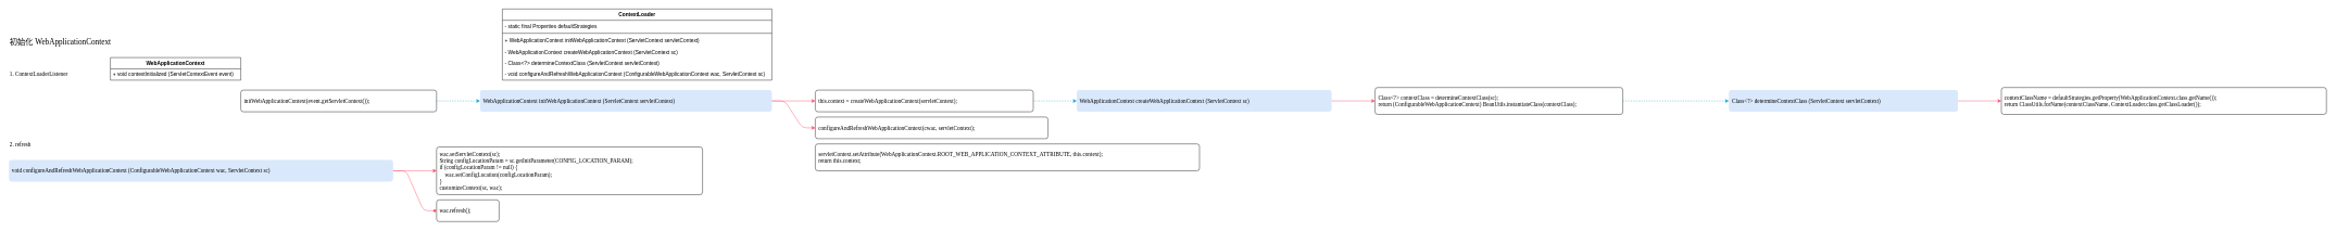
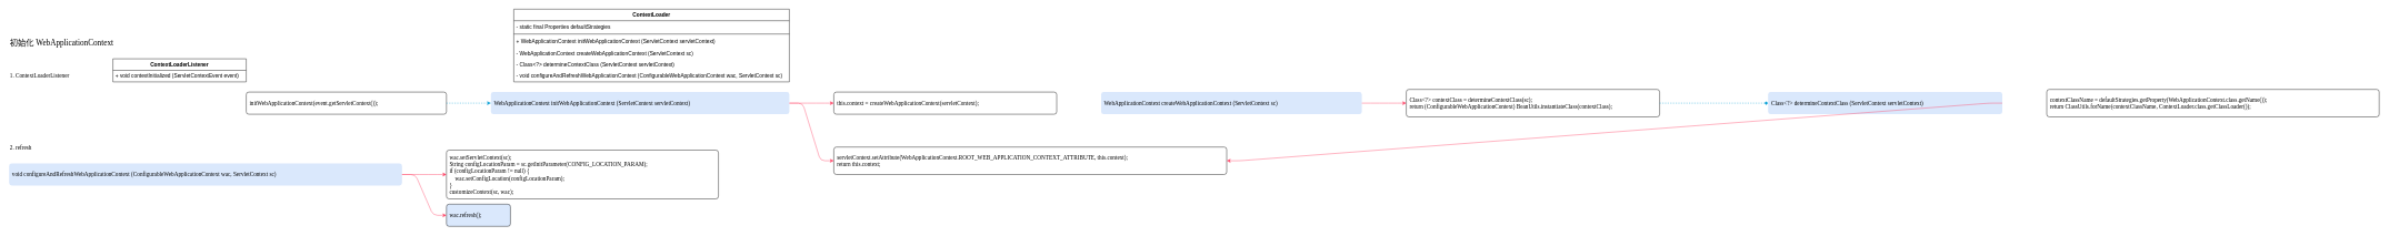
- <mxCell id="27" value="WebApplicationContext" style="swimlane;fontStyle=1;childLayout=stackLayout;horizontal=1;startSize=26;horizontalStack=0;resizeParent=1;resizeParentMax=0;resizeLast=0;collapsible=1;marginBottom=0;" vertex="1" parent="1"><mxGeometry x="253.5" y="132" width="300" height="52" as="geometry" /></mxCell>
+ <mxCell id="27" value="ContextLoaderListener" style="swimlane;fontStyle=1;childLayout=stackLayout;horizontal=1;startSize=26;horizontalStack=0;resizeParent=1;resizeParentMax=0;resizeLast=0;collapsible=1;marginBottom=0;" vertex="1" parent="1"><mxGeometry x="253.5" y="132" width="300" height="52" as="geometry" /></mxCell>
- <mxCell id="14" value="" style="edgeStyle=entityRelationEdgeStyle;rounded=1;orthogonalLoop=1;jettySize=auto;html=1;strokeColor=#019ED5;fontFamily=source code pro;fontSize=13;exitX=1;exitY=0.5;exitDx=0;exitDy=0;dashed=1;" edge="1" parent="1" source="7" target="13"><mxGeometry y="150" as="geometry" /></mxCell>
- <mxCell id="18" value="" style="edgeStyle=entityRelationEdgeStyle;rounded=1;orthogonalLoop=1;jettySize=auto;html=1;strokeColor=#019ED5;fontFamily=source code pro;fontSize=13;exitX=1;exitY=0.5;exitDx=0;exitDy=0;dashed=1;" edge="1" parent="1" source="15" target="17"><mxGeometry y="150" as="geometry" /></mxCell>
+ <mxCell id="18" value="" style="edgeStyle=entityRelationEdgeStyle;rounded=1;orthogonalLoop=1;jettySize=auto;html=1;strokeColor=#019ED5;fontFamily=source code pro;fontSize=13;exitX=1;exitY=0.5;exitDx=0;exitDy=0;dashed=1;endArrow=diamond;" edge="1" parent="1" source="15" target="17"><mxGeometry y="150" as="geometry" /></mxCell>
- <mxCell id="20" value="" style="edgeStyle=entityRelationEdgeStyle;rounded=1;orthogonalLoop=1;jettySize=auto;html=1;strokeColor=#FE4365;fontFamily=source code pro;fontSize=13;exitX=1;exitY=0.5;exitDx=0;exitDy=0;" edge="1" parent="1" source="17" target="19"><mxGeometry y="150" as="geometry" /></mxCell>
+ <mxCell id="20" value="" style="edgeStyle=entityRelationEdgeStyle;rounded=1;orthogonalLoop=1;jettySize=auto;html=1;strokeColor=#FE4365;fontFamily=source code pro;fontSize=13;exitX=1;exitY=0.5;exitDx=0;exitDy=0;" edge="1" parent="1" source="17" target="11"><mxGeometry y="150" as="geometry" /></mxCell>
- <mxCell id="10" value="" style="edgeStyle=entityRelationEdgeStyle;rounded=1;orthogonalLoop=1;jettySize=auto;html=1;strokeColor=#FE4365;fontFamily=source code pro;fontSize=13;exitX=1;exitY=0.5;exitDx=0;exitDy=0;" edge="1" parent="1" source="5" target="9"><mxGeometry y="150" as="geometry" /></mxCell>
- <mxCell id="9" value="configureAndRefreshWebApplicationContext(cwac, servletContext);" style="rounded=1;whiteSpace=wrap;html=1;fontFamily=source code pro;fontSize=13;align=left;spacingLeft=5;arcSize=12;absoluteArcSize=1;" vertex="1" parent="1"><mxGeometry x="1875.5" y="269" width="535.5" height="50" as="geometry" /></mxCell>
+ <mxCell id="12" value="" style="edgeStyle=entityRelationEdgeStyle;rounded=1;orthogonalLoop=1;jettySize=auto;html=1;strokeColor=#FE4365;fontFamily=source code pro;fontSize=13;exitX=1;exitY=0.5;exitDx=0;exitDy=0;" edge="1" parent="1" source="5" target="11"><mxGeometry y="150" as="geometry" /></mxCell>
- <mxCell id="26" value="" style="edgeStyle=entityRelationEdgeStyle;rounded=1;orthogonalLoop=1;jettySize=auto;html=1;strokeColor=#FE4365;fontFamily=source code pro;fontSize=13;exitX=1;exitY=0.5;exitDx=0;exitDy=0;endArrow=diamond;" edge="1" parent="1" source="22" target="25"><mxGeometry y="50" as="geometry" /></mxCell>
+ <mxCell id="26" value="" style="edgeStyle=entityRelationEdgeStyle;rounded=1;orthogonalLoop=1;jettySize=auto;html=1;strokeColor=#FE4365;fontFamily=source code pro;fontSize=13;exitX=1;exitY=0.5;exitDx=0;exitDy=0;" edge="1" parent="1" source="22" target="25"><mxGeometry y="50" as="geometry" /></mxCell>
- <mxCell id="25" value="wac.refresh();" style="rounded=1;whiteSpace=wrap;html=1;fontFamily=source code pro;fontSize=13;align=left;spacingLeft=5;arcSize=12;absoluteArcSize=1;" vertex="1" parent="1"><mxGeometry x="1004" y="460" width="144" height="50" as="geometry" /></mxCell>
+ <mxCell id="25" value="wac.refresh();" style="rounded=1;whiteSpace=wrap;html=1;fontFamily=source code pro;fontSize=13;align=left;spacingLeft=5;arcSize=12;absoluteArcSize=1;fillColor=#dae8fc;" vertex="1" parent="1"><mxGeometry x="1004" y="460" width="144" height="50" as="geometry" /></mxCell>
